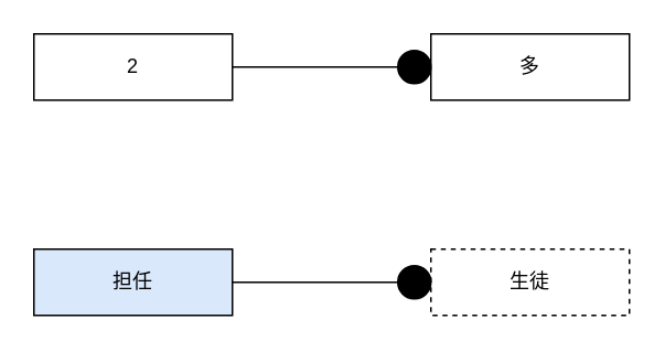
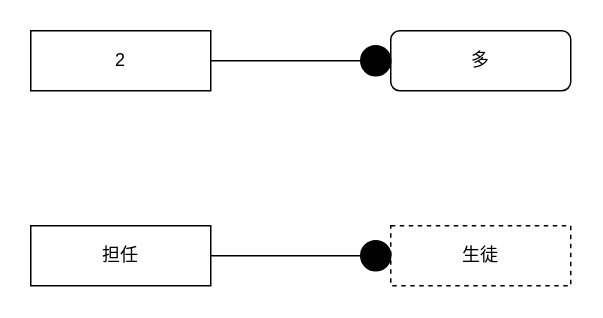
- <mxCell id="4" value="多" style="whiteSpace=wrap;html=1;" vertex="1" parent="1"><mxGeometry x="260" y="20" width="120" height="40" as="geometry" /></mxCell>
+ <mxCell id="4" value="多" style="whiteSpace=wrap;html=1;rounded=1;" vertex="1" parent="1"><mxGeometry x="260" y="20" width="120" height="40" as="geometry" /></mxCell>
- <mxCell id="7" value="担任" style="whiteSpace=wrap;html=1;fillColor=#dae8fc;" vertex="1" parent="1"><mxGeometry x="20" y="150" width="120" height="40" as="geometry" /></mxCell>
+ <mxCell id="7" value="担任" style="whiteSpace=wrap;html=1;" vertex="1" parent="1"><mxGeometry x="20" y="150" width="120" height="40" as="geometry" /></mxCell>
